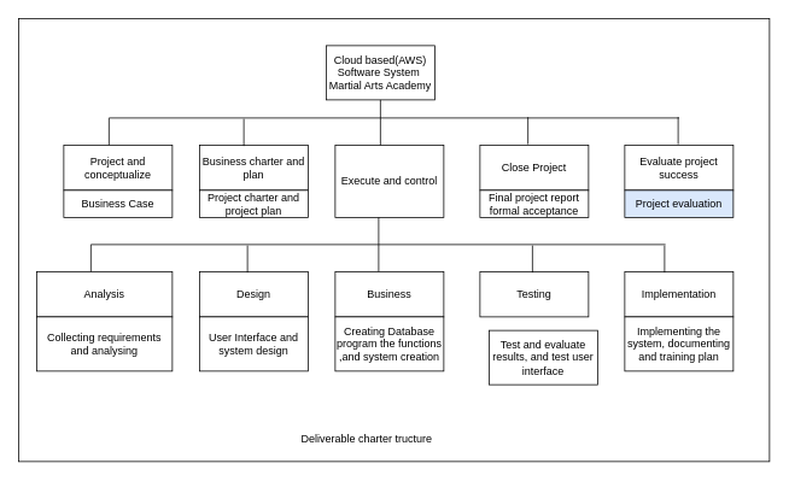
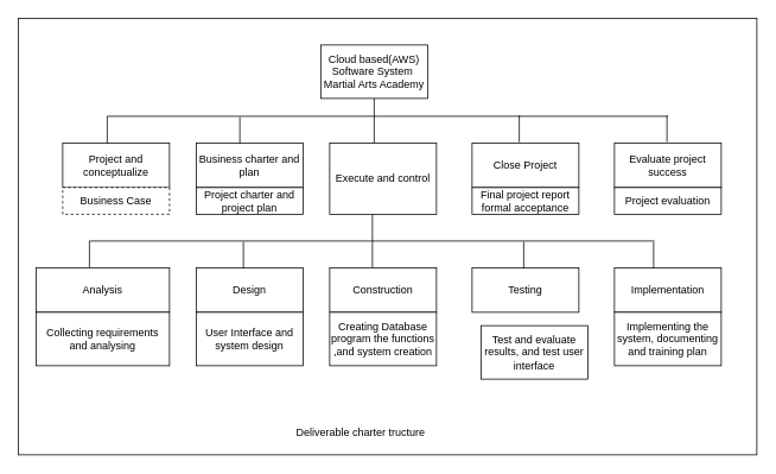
- <mxCell id="5" value="Business Case" style="rounded=0;whiteSpace=wrap;html=1;" vertex="1" parent="1"><mxGeometry x="70" y="210" width="120" height="30" as="geometry" /></mxCell>
+ <mxCell id="5" value="Business Case" style="rounded=0;whiteSpace=wrap;html=1;dashed=1;" vertex="1" parent="1"><mxGeometry x="70" y="210" width="120" height="30" as="geometry" /></mxCell>
- <mxCell id="12" value="Project evaluation" style="rounded=0;whiteSpace=wrap;html=1;fillColor=#dae8fc;" vertex="1" parent="1"><mxGeometry x="690" y="210" width="120" height="30" as="geometry" /></mxCell>
+ <mxCell id="12" value="Project evaluation" style="rounded=0;whiteSpace=wrap;html=1;" vertex="1" parent="1"><mxGeometry x="690" y="210" width="120" height="30" as="geometry" /></mxCell>
- <mxCell id="17" value="Business" style="rounded=0;whiteSpace=wrap;html=1;" vertex="1" parent="1"><mxGeometry x="370" y="300" width="120" height="50" as="geometry" /></mxCell>
+ <mxCell id="17" value="Construction" style="rounded=0;whiteSpace=wrap;html=1;" vertex="1" parent="1"><mxGeometry x="370" y="300" width="120" height="50" as="geometry" /></mxCell>
